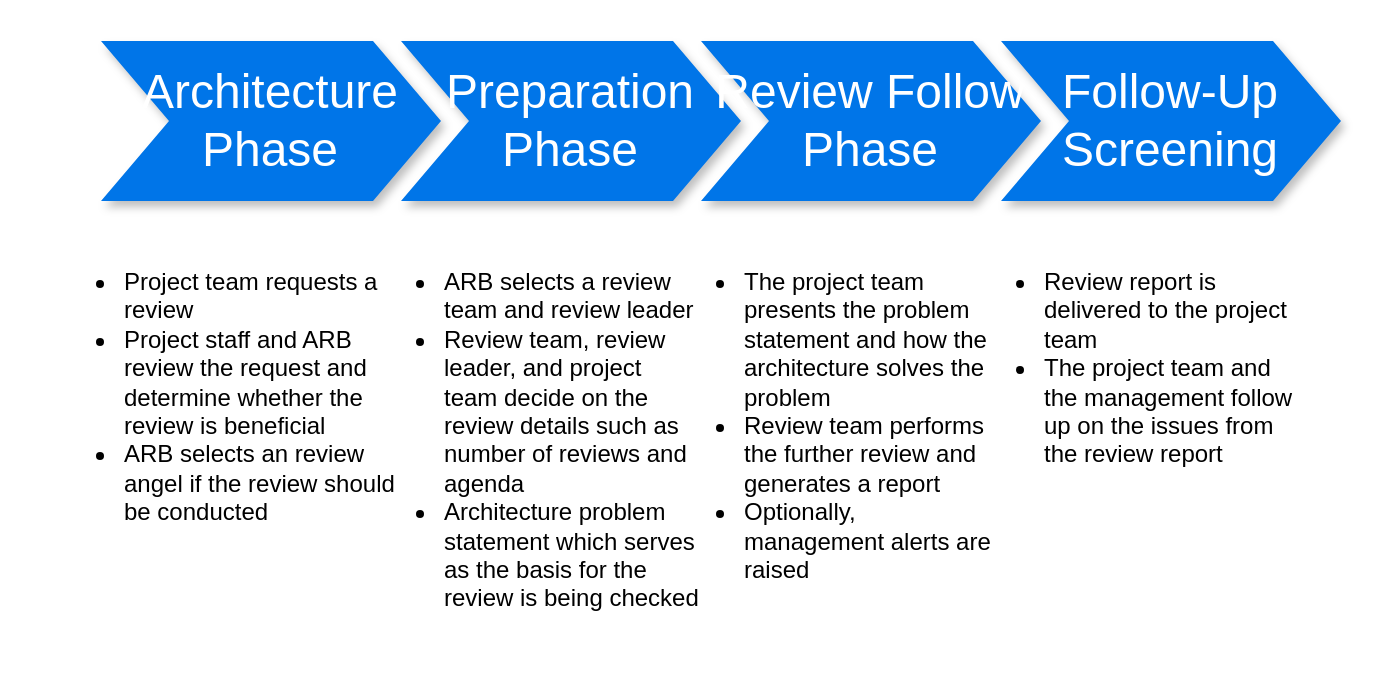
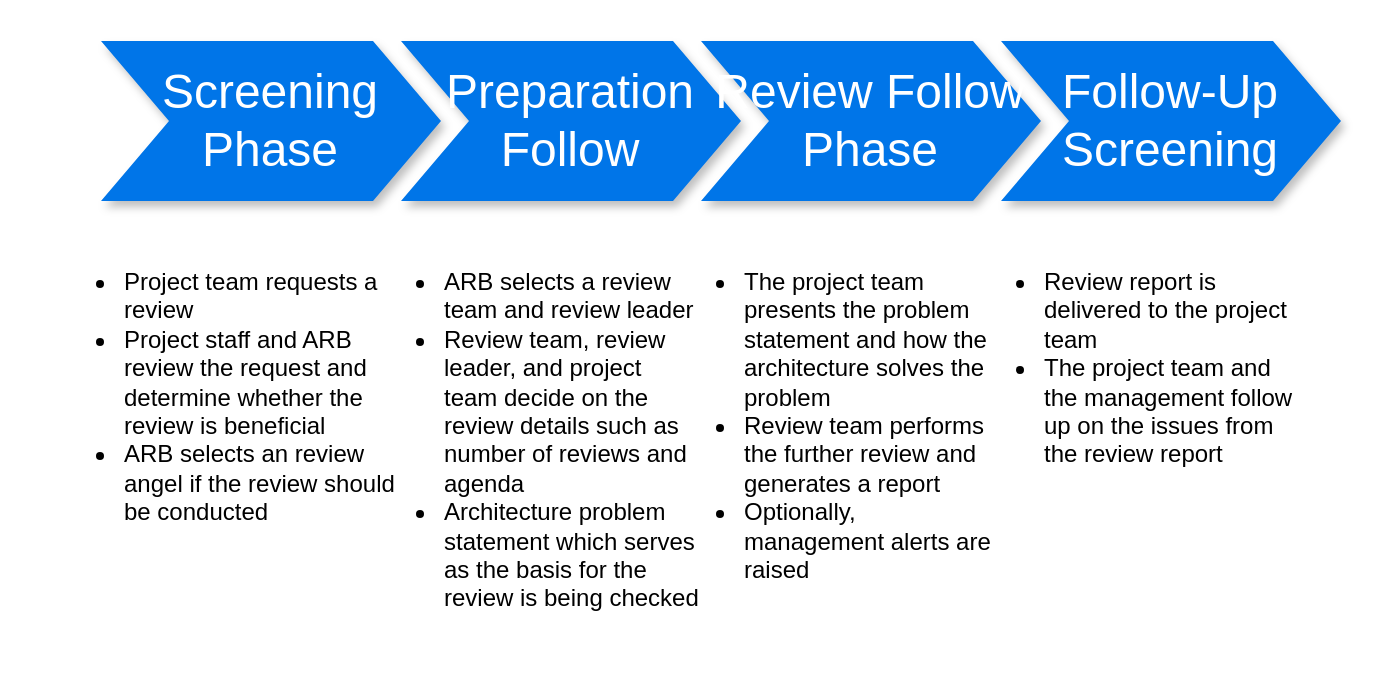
- <mxCell id="2" value="Architecture Phase" style="shape=step;whiteSpace=wrap;html=1;fontSize=24;fillColor=#0075E8;fontColor=#FFFFFF;strokeColor=none;shadow=1;" parent="1" vertex="1"><mxGeometry x="50" y="20" width="170" height="80" as="geometry" /></mxCell>
+ <mxCell id="2" value="Screening Phase" style="shape=step;whiteSpace=wrap;html=1;fontSize=24;fillColor=#0075E8;fontColor=#FFFFFF;strokeColor=none;shadow=1;" parent="1" vertex="1"><mxGeometry x="50" y="20" width="170" height="80" as="geometry" /></mxCell>
- <mxCell id="3" value="Preparation&lt;br style=&quot;font-size: 24px;&quot;&gt;Phase" style="shape=step;whiteSpace=wrap;html=1;fontSize=24;fontColor=#FFFFFF;strokeColor=none;fillColor=#0075E8;shadow=1;" parent="1" vertex="1"><mxGeometry x="200" y="20" width="170" height="80" as="geometry" /></mxCell>
+ <mxCell id="3" value="Preparation&lt;br style=&quot;font-size: 24px;&quot;&gt;Follow" style="shape=step;whiteSpace=wrap;html=1;fontSize=24;fontColor=#FFFFFF;strokeColor=none;fillColor=#0075E8;shadow=1;" parent="1" vertex="1"><mxGeometry x="200" y="20" width="170" height="80" as="geometry" /></mxCell>
